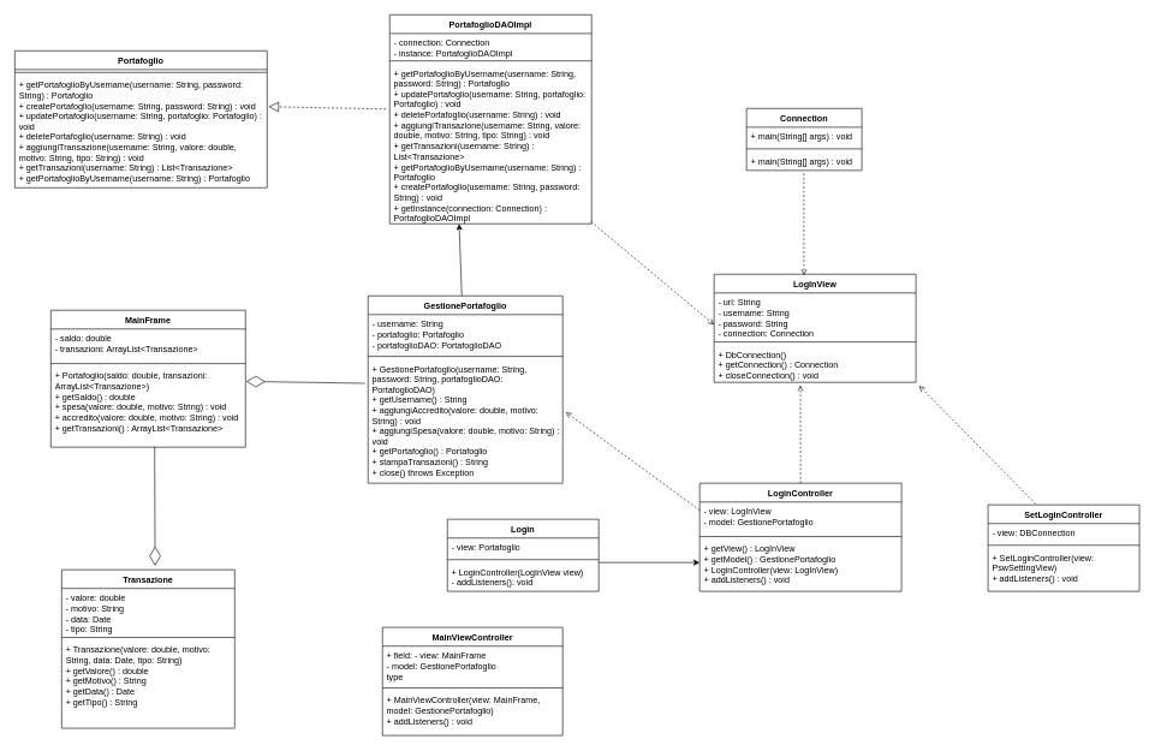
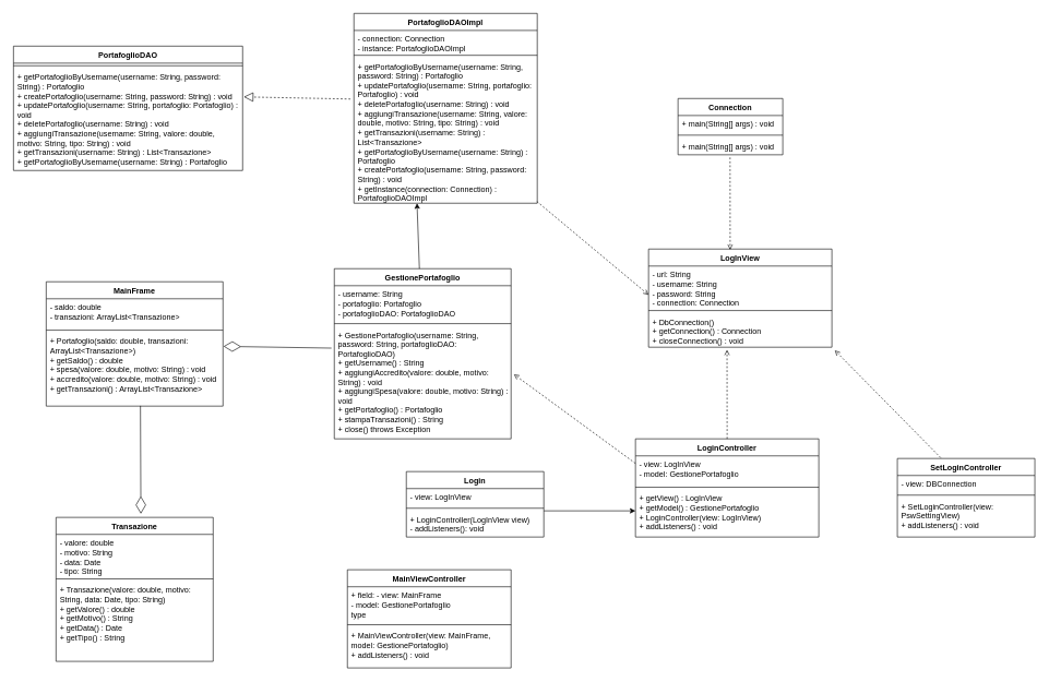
- <mxCell id="19" value="Portafoglio" style="swimlane;fontStyle=1;align=center;verticalAlign=top;childLayout=stackLayout;horizontal=1;startSize=26;horizontalStack=0;resizeParent=1;resizeParentMax=0;resizeLast=0;collapsible=1;marginBottom=0;whiteSpace=wrap;html=1;" parent="1" vertex="1"><mxGeometry x="20" y="70" width="350" height="190" as="geometry" /></mxCell>
+ <mxCell id="19" value="PortafoglioDAO" style="swimlane;fontStyle=1;align=center;verticalAlign=top;childLayout=stackLayout;horizontal=1;startSize=26;horizontalStack=0;resizeParent=1;resizeParentMax=0;resizeLast=0;collapsible=1;marginBottom=0;whiteSpace=wrap;html=1;" parent="1" vertex="1"><mxGeometry x="20" y="70" width="350" height="190" as="geometry" /></mxCell>
- <mxCell id="12" value="&lt;div&gt;- view: Portafoglio&lt;/div&gt;&lt;div&gt;&lt;br&gt;&lt;/div&gt;" style="text;strokeColor=none;fillColor=none;align=left;verticalAlign=top;spacingLeft=4;spacingRight=4;overflow=hidden;rotatable=0;points=[[0,0.5],[1,0.5]];portConstraint=eastwest;whiteSpace=wrap;html=1;" parent="11" vertex="1"><mxGeometry y="26" width="210" height="26" as="geometry" /></mxCell>
+ <mxCell id="12" value="&lt;div&gt;- view: LogInView&lt;/div&gt;&lt;div&gt;&lt;br&gt;&lt;/div&gt;" style="text;strokeColor=none;fillColor=none;align=left;verticalAlign=top;spacingLeft=4;spacingRight=4;overflow=hidden;rotatable=0;points=[[0,0.5],[1,0.5]];portConstraint=eastwest;whiteSpace=wrap;html=1;" parent="11" vertex="1"><mxGeometry y="26" width="210" height="26" as="geometry" /></mxCell>
